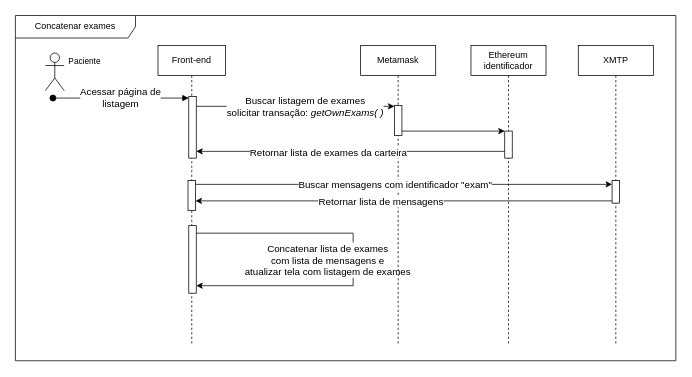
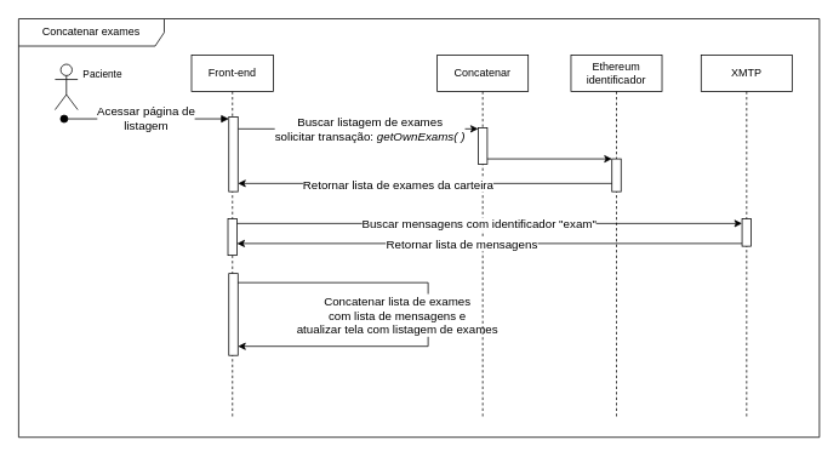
- <mxCell id="18" value="Metamask" style="shape=umlLifeline;perimeter=lifelinePerimeter;whiteSpace=wrap;html=1;container=0;dropTarget=0;collapsible=0;recursiveResize=0;outlineConnect=0;portConstraint=eastwest;newEdgeStyle={&quot;edgeStyle&quot;:&quot;elbowEdgeStyle&quot;,&quot;elbow&quot;:&quot;vertical&quot;,&quot;curved&quot;:0,&quot;rounded&quot;:0};" vertex="1" parent="1"><mxGeometry x="480" y="60" width="100" height="400" as="geometry" /></mxCell>
+ <mxCell id="18" value="Concatenar" style="shape=umlLifeline;perimeter=lifelinePerimeter;whiteSpace=wrap;html=1;container=0;dropTarget=0;collapsible=0;recursiveResize=0;outlineConnect=0;portConstraint=eastwest;newEdgeStyle={&quot;edgeStyle&quot;:&quot;elbowEdgeStyle&quot;,&quot;elbow&quot;:&quot;vertical&quot;,&quot;curved&quot;:0,&quot;rounded&quot;:0};" vertex="1" parent="1"><mxGeometry x="480" y="60" width="100" height="400" as="geometry" /></mxCell>
